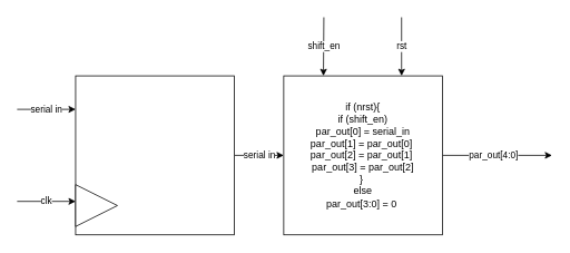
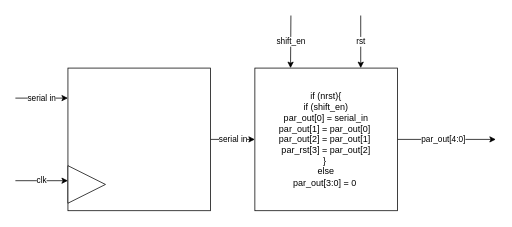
- <mxCell id="7" value="if (nrst){&lt;br&gt;if (shift_en)&lt;br&gt;par_out[0] = serial_in&lt;br&gt;par_out[1] = par_out[0]&amp;nbsp;&lt;br&gt;par_out[2] = par_out[1]&amp;nbsp;&lt;br&gt;par_out[3] = par_out[2]&lt;br&gt;}&amp;nbsp;&lt;br&gt;&amp;nbsp;else&amp;nbsp;&lt;br&gt;par_out[3:0] = 0&amp;nbsp;" style="whiteSpace=wrap;html=1;aspect=fixed;" vertex="1" parent="1"><mxGeometry x="339" y="90" width="190" height="190" as="geometry" /></mxCell>
+ <mxCell id="7" value="if (nrst){&lt;br&gt;if (shift_en)&lt;br&gt;par_out[0] = serial_in&lt;br&gt;par_out[1] = par_out[0]&amp;nbsp;&lt;br&gt;par_out[2] = par_out[1]&amp;nbsp;&lt;br&gt;par_rst[3] = par_out[2]&lt;br&gt;}&amp;nbsp;&lt;br&gt;&amp;nbsp;else&amp;nbsp;&lt;br&gt;par_out[3:0] = 0&amp;nbsp;" style="whiteSpace=wrap;html=1;aspect=fixed;" vertex="1" parent="1"><mxGeometry x="339" y="90" width="190" height="190" as="geometry" /></mxCell>
